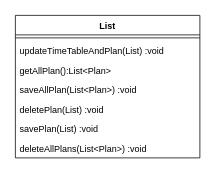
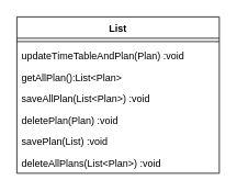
- <mxCell id="4" value="updateTimeTableAndPlan(List) :void" style="text;strokeColor=none;fillColor=none;align=left;verticalAlign=top;spacingLeft=4;spacingRight=4;overflow=hidden;rotatable=0;points=[[0,0.5],[1,0.5]];portConstraint=eastwest;" vertex="1" parent="2"><mxGeometry y="34" width="246" height="26" as="geometry" /></mxCell>
+ <mxCell id="4" value="updateTimeTableAndPlan(Plan) :void" style="text;strokeColor=none;fillColor=none;align=left;verticalAlign=top;spacingLeft=4;spacingRight=4;overflow=hidden;rotatable=0;points=[[0,0.5],[1,0.5]];portConstraint=eastwest;" vertex="1" parent="2"><mxGeometry y="34" width="246" height="26" as="geometry" /></mxCell>
- <mxCell id="7" value="deletePlan(List) :void" style="text;strokeColor=none;fillColor=none;align=left;verticalAlign=top;spacingLeft=4;spacingRight=4;overflow=hidden;rotatable=0;points=[[0,0.5],[1,0.5]];portConstraint=eastwest;" vertex="1" parent="2"><mxGeometry y="112" width="246" height="26" as="geometry" /></mxCell>
+ <mxCell id="7" value="deletePlan(Plan) :void" style="text;strokeColor=none;fillColor=none;align=left;verticalAlign=top;spacingLeft=4;spacingRight=4;overflow=hidden;rotatable=0;points=[[0,0.5],[1,0.5]];portConstraint=eastwest;" vertex="1" parent="2"><mxGeometry y="112" width="246" height="26" as="geometry" /></mxCell>
